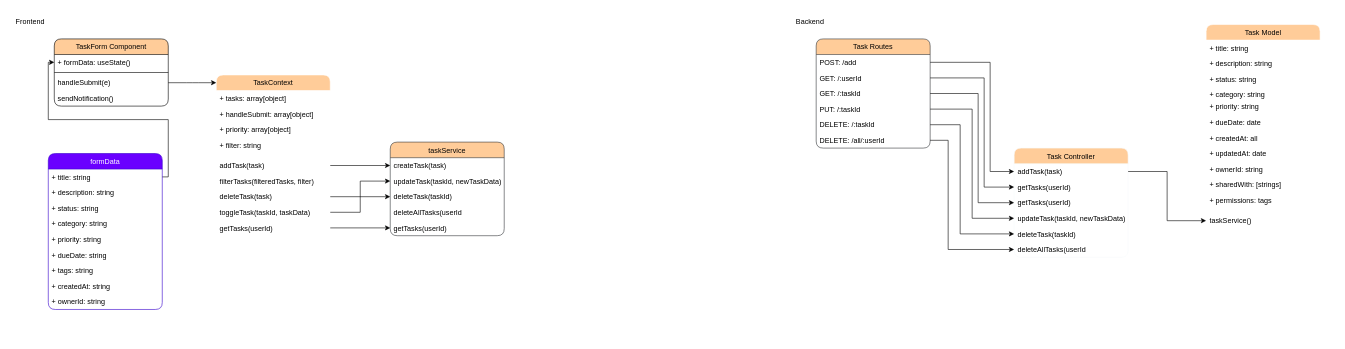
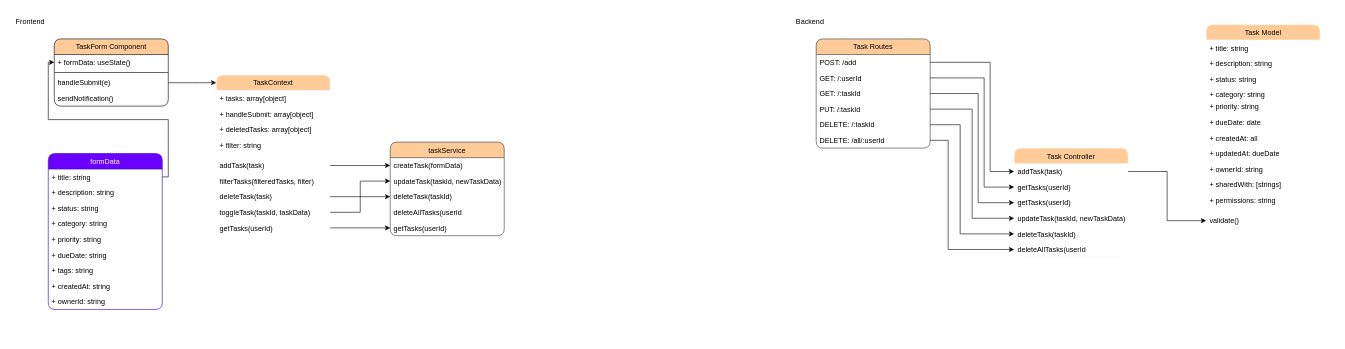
- <mxCell id="12" value="+ priority: array[object]" style="text;strokeColor=none;fillColor=none;align=left;verticalAlign=top;spacingLeft=4;spacingRight=4;overflow=hidden;rotatable=0;points=[[0,0.5],[1,0.5]];portConstraint=eastwest;" vertex="1" parent="9"><mxGeometry y="78" width="190" height="26" as="geometry" /></mxCell>
+ <mxCell id="12" value="+ deletedTasks: array[object]" style="text;strokeColor=none;fillColor=none;align=left;verticalAlign=top;spacingLeft=4;spacingRight=4;overflow=hidden;rotatable=0;points=[[0,0.5],[1,0.5]];portConstraint=eastwest;" vertex="1" parent="9"><mxGeometry y="78" width="190" height="26" as="geometry" /></mxCell>
- <mxCell id="35" value="+ updatedAt: date" style="text;strokeColor=none;fillColor=none;align=left;verticalAlign=top;spacingLeft=4;spacingRight=4;overflow=hidden;rotatable=0;points=[[0,0.5],[1,0.5]];portConstraint=eastwest;" vertex="1" parent="27"><mxGeometry y="202" width="190" height="26" as="geometry" /></mxCell>
+ <mxCell id="35" value="+ updatedAt: dueDate" style="text;strokeColor=none;fillColor=none;align=left;verticalAlign=top;spacingLeft=4;spacingRight=4;overflow=hidden;rotatable=0;points=[[0,0.5],[1,0.5]];portConstraint=eastwest;" vertex="1" parent="27"><mxGeometry y="202" width="190" height="26" as="geometry" /></mxCell>
- <mxCell id="49" value="createTask(task)" style="text;strokeColor=none;fillColor=none;align=left;verticalAlign=top;spacingLeft=4;spacingRight=4;overflow=hidden;rotatable=0;points=[[0,0.5],[1,0.5]];portConstraint=eastwest;" parent="48" vertex="1"><mxGeometry y="26" width="190" height="26" as="geometry" /></mxCell>
+ <mxCell id="49" value="createTask(formData)" style="text;strokeColor=none;fillColor=none;align=left;verticalAlign=top;spacingLeft=4;spacingRight=4;overflow=hidden;rotatable=0;points=[[0,0.5],[1,0.5]];portConstraint=eastwest;" parent="48" vertex="1"><mxGeometry y="26" width="190" height="26" as="geometry" /></mxCell>
- <mxCell id="38" value="+ permissions: tags" style="text;strokeColor=none;fillColor=none;align=left;verticalAlign=top;spacingLeft=4;spacingRight=4;overflow=hidden;rotatable=0;points=[[0,0.5],[1,0.5]];portConstraint=eastwest;" vertex="1" parent="27"><mxGeometry y="280" width="190" height="26" as="geometry" /></mxCell>
+ <mxCell id="38" value="+ permissions: string" style="text;strokeColor=none;fillColor=none;align=left;verticalAlign=top;spacingLeft=4;spacingRight=4;overflow=hidden;rotatable=0;points=[[0,0.5],[1,0.5]];portConstraint=eastwest;" vertex="1" parent="27"><mxGeometry y="280" width="190" height="26" as="geometry" /></mxCell>
- <mxCell id="40" value="taskService()" style="text;strokeColor=none;fillColor=none;align=left;verticalAlign=top;spacingLeft=4;spacingRight=4;overflow=hidden;rotatable=0;points=[[0,0.5],[1,0.5]];portConstraint=eastwest;" vertex="1" parent="27"><mxGeometry y="314" width="190" height="26" as="geometry" /></mxCell>
+ <mxCell id="40" value="validate()" style="text;strokeColor=none;fillColor=none;align=left;verticalAlign=top;spacingLeft=4;spacingRight=4;overflow=hidden;rotatable=0;points=[[0,0.5],[1,0.5]];portConstraint=eastwest;" vertex="1" parent="27"><mxGeometry y="314" width="190" height="26" as="geometry" /></mxCell>
